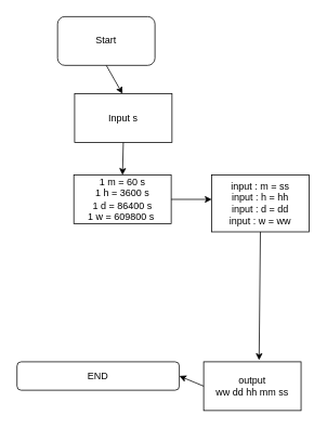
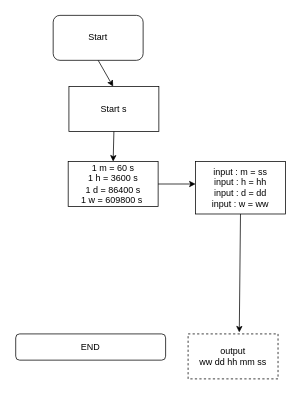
- <mxCell id="4" value="Input s" style="rounded=0;whiteSpace=wrap;html=1;" vertex="1" parent="1"><mxGeometry x="91" y="115" width="120" height="60" as="geometry" /></mxCell>
+ <mxCell id="4" value="Start s" style="rounded=0;whiteSpace=wrap;html=1;" vertex="1" parent="1"><mxGeometry x="91" y="115" width="120" height="60" as="geometry" /></mxCell>
- <mxCell id="9" value="" style="endArrow=classic;html=1;exitX=0;exitY=0.5;exitDx=0;exitDy=0;entryX=1;entryY=0.5;entryDx=0;entryDy=0;" edge="1" parent="1" source="7" target="8"><mxGeometry width="50" height="50" relative="1" as="geometry"><mxPoint x="150" y="525" as="sourcePoint" /><mxPoint x="200" y="475" as="targetPoint" /></mxGeometry></mxCell>
- <mxCell id="7" value="output&lt;br&gt;ww dd hh mm ss" style="rounded=0;whiteSpace=wrap;html=1;" vertex="1" parent="1"><mxGeometry x="250" y="445" width="120" height="60" as="geometry" /></mxCell>
+ <mxCell id="7" value="output&lt;br&gt;ww dd hh mm ss" style="rounded=0;whiteSpace=wrap;html=1;dashed=1;" vertex="1" parent="1"><mxGeometry x="250" y="445" width="120" height="60" as="geometry" /></mxCell>
